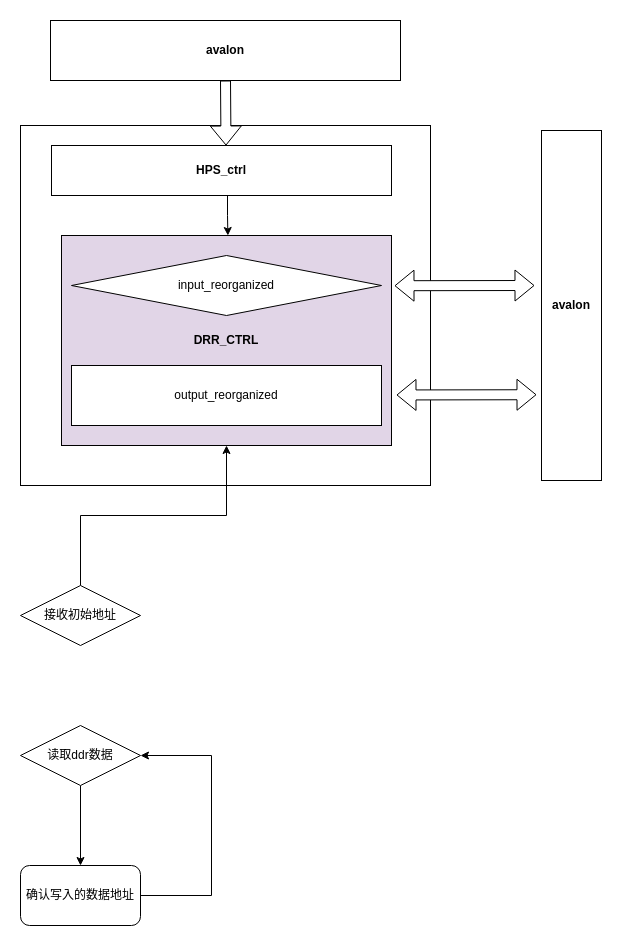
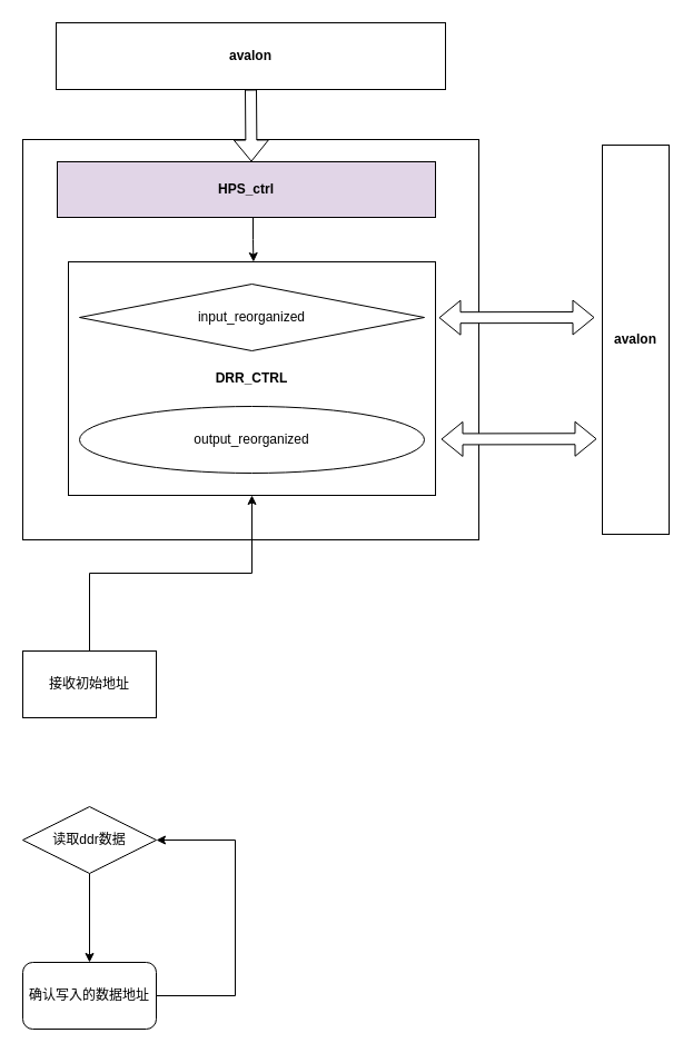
- <mxCell id="7" value="&lt;b&gt;HPS_ctrl&lt;/b&gt;" style="rounded=0;whiteSpace=wrap;html=1;" parent="1" vertex="1"><mxGeometry x="51" y="145" width="340" height="50" as="geometry" /></mxCell>
+ <mxCell id="7" value="&lt;b&gt;HPS_ctrl&lt;/b&gt;" style="rounded=0;whiteSpace=wrap;html=1;fillColor=#e1d5e7;" parent="1" vertex="1"><mxGeometry x="51" y="145" width="340" height="50" as="geometry" /></mxCell>
- <mxCell id="3" value="&lt;b&gt;DRR_CTRL&lt;/b&gt;" style="rounded=0;whiteSpace=wrap;html=1;fillColor=#e1d5e7;" parent="1" vertex="1"><mxGeometry x="61" y="235" width="330" height="210" as="geometry" /></mxCell>
+ <mxCell id="3" value="&lt;b&gt;DRR_CTRL&lt;/b&gt;" style="rounded=0;whiteSpace=wrap;html=1;" parent="1" vertex="1"><mxGeometry x="61" y="235" width="330" height="210" as="geometry" /></mxCell>
- <mxCell id="5" value="output_reorganized" style="rounded=0;whiteSpace=wrap;html=1;" parent="1" vertex="1"><mxGeometry x="71" y="365" width="310" height="60" as="geometry" /></mxCell>
+ <mxCell id="5" value="output_reorganized" style="ellipse;whiteSpace=wrap;html=1;" parent="1" vertex="1"><mxGeometry x="71" y="365" width="310" height="60" as="geometry" /></mxCell>
- <mxCell id="14" value="接收初始地址" style="rhombus;whiteSpace=wrap;html=1;" vertex="1" parent="1"><mxGeometry x="20" y="585" width="120" height="60" as="geometry" /></mxCell>
+ <mxCell id="14" value="接收初始地址" style="rounded=0;whiteSpace=wrap;html=1;" vertex="1" parent="1"><mxGeometry x="20" y="585" width="120" height="60" as="geometry" /></mxCell>
